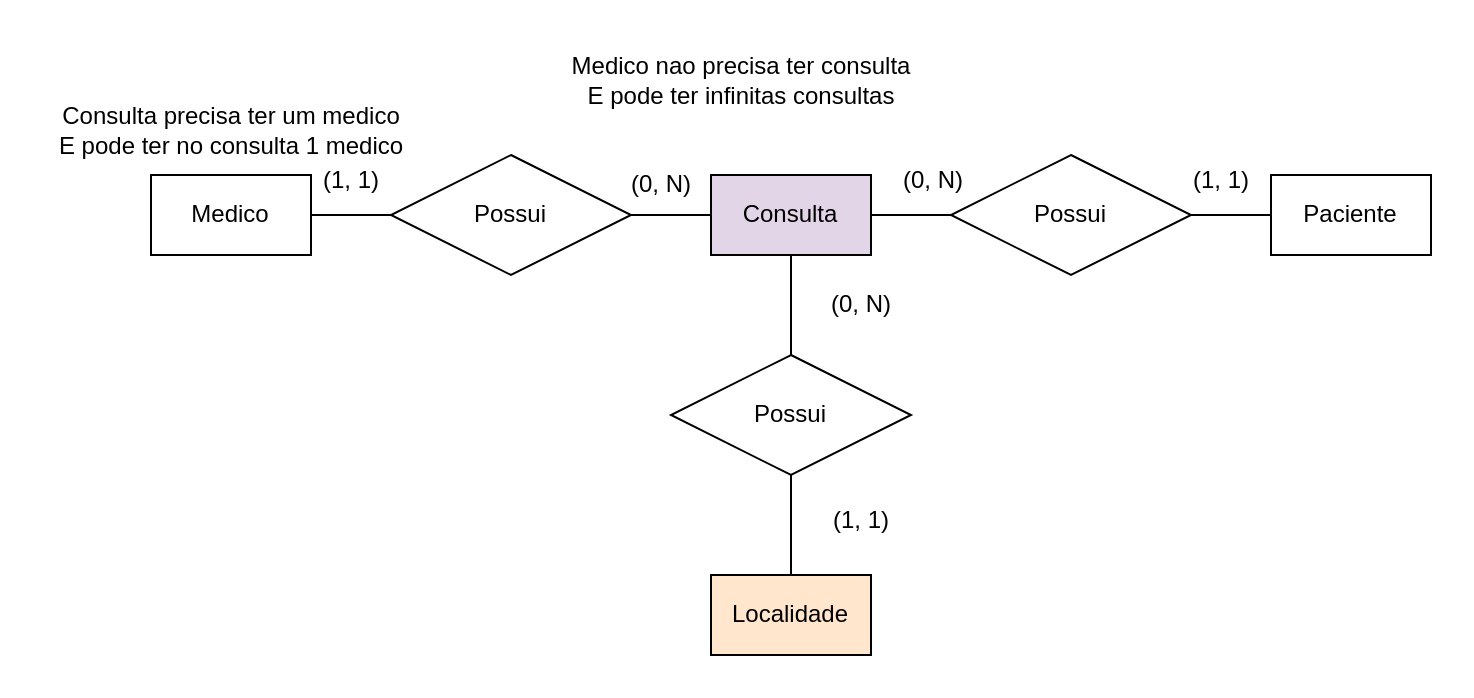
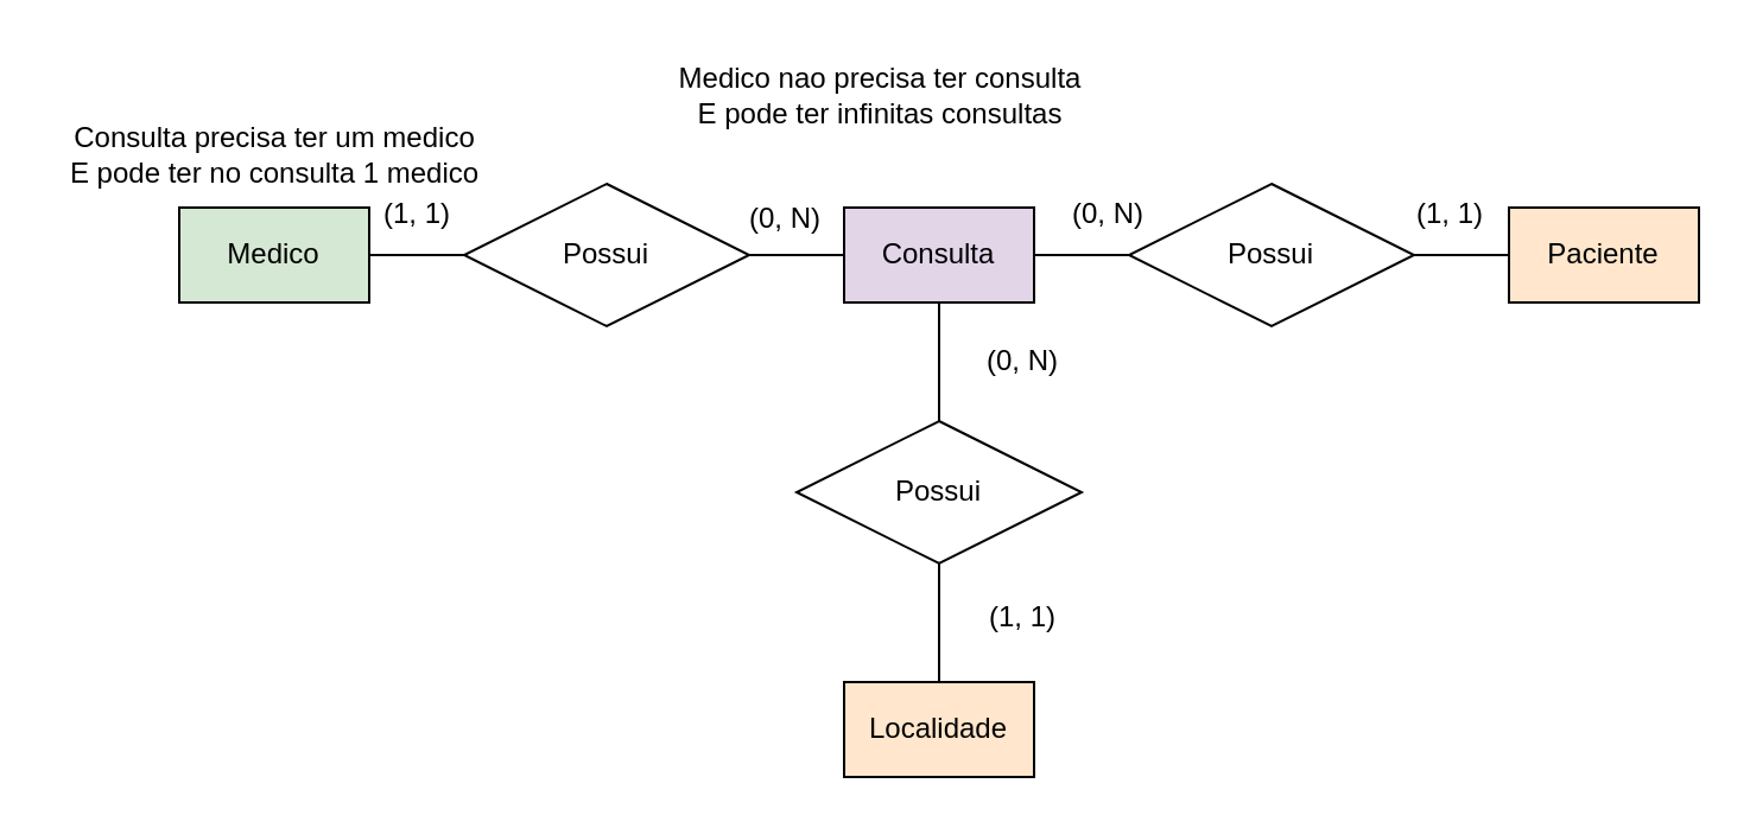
- <mxCell id="2" value="Medico" style="whiteSpace=wrap;html=1;align=center;" vertex="1" parent="1"><mxGeometry x="75" y="87" width="80" height="40" as="geometry" /></mxCell>
+ <mxCell id="2" value="Medico" style="whiteSpace=wrap;html=1;align=center;fillColor=#d5e8d4;" vertex="1" parent="1"><mxGeometry x="75" y="87" width="80" height="40" as="geometry" /></mxCell>
- <mxCell id="3" value="Paciente" style="whiteSpace=wrap;html=1;align=center;" vertex="1" parent="1"><mxGeometry x="635" y="87" width="80" height="40" as="geometry" /></mxCell>
+ <mxCell id="3" value="Paciente" style="whiteSpace=wrap;html=1;align=center;fillColor=#ffe6cc;" vertex="1" parent="1"><mxGeometry x="635" y="87" width="80" height="40" as="geometry" /></mxCell>
